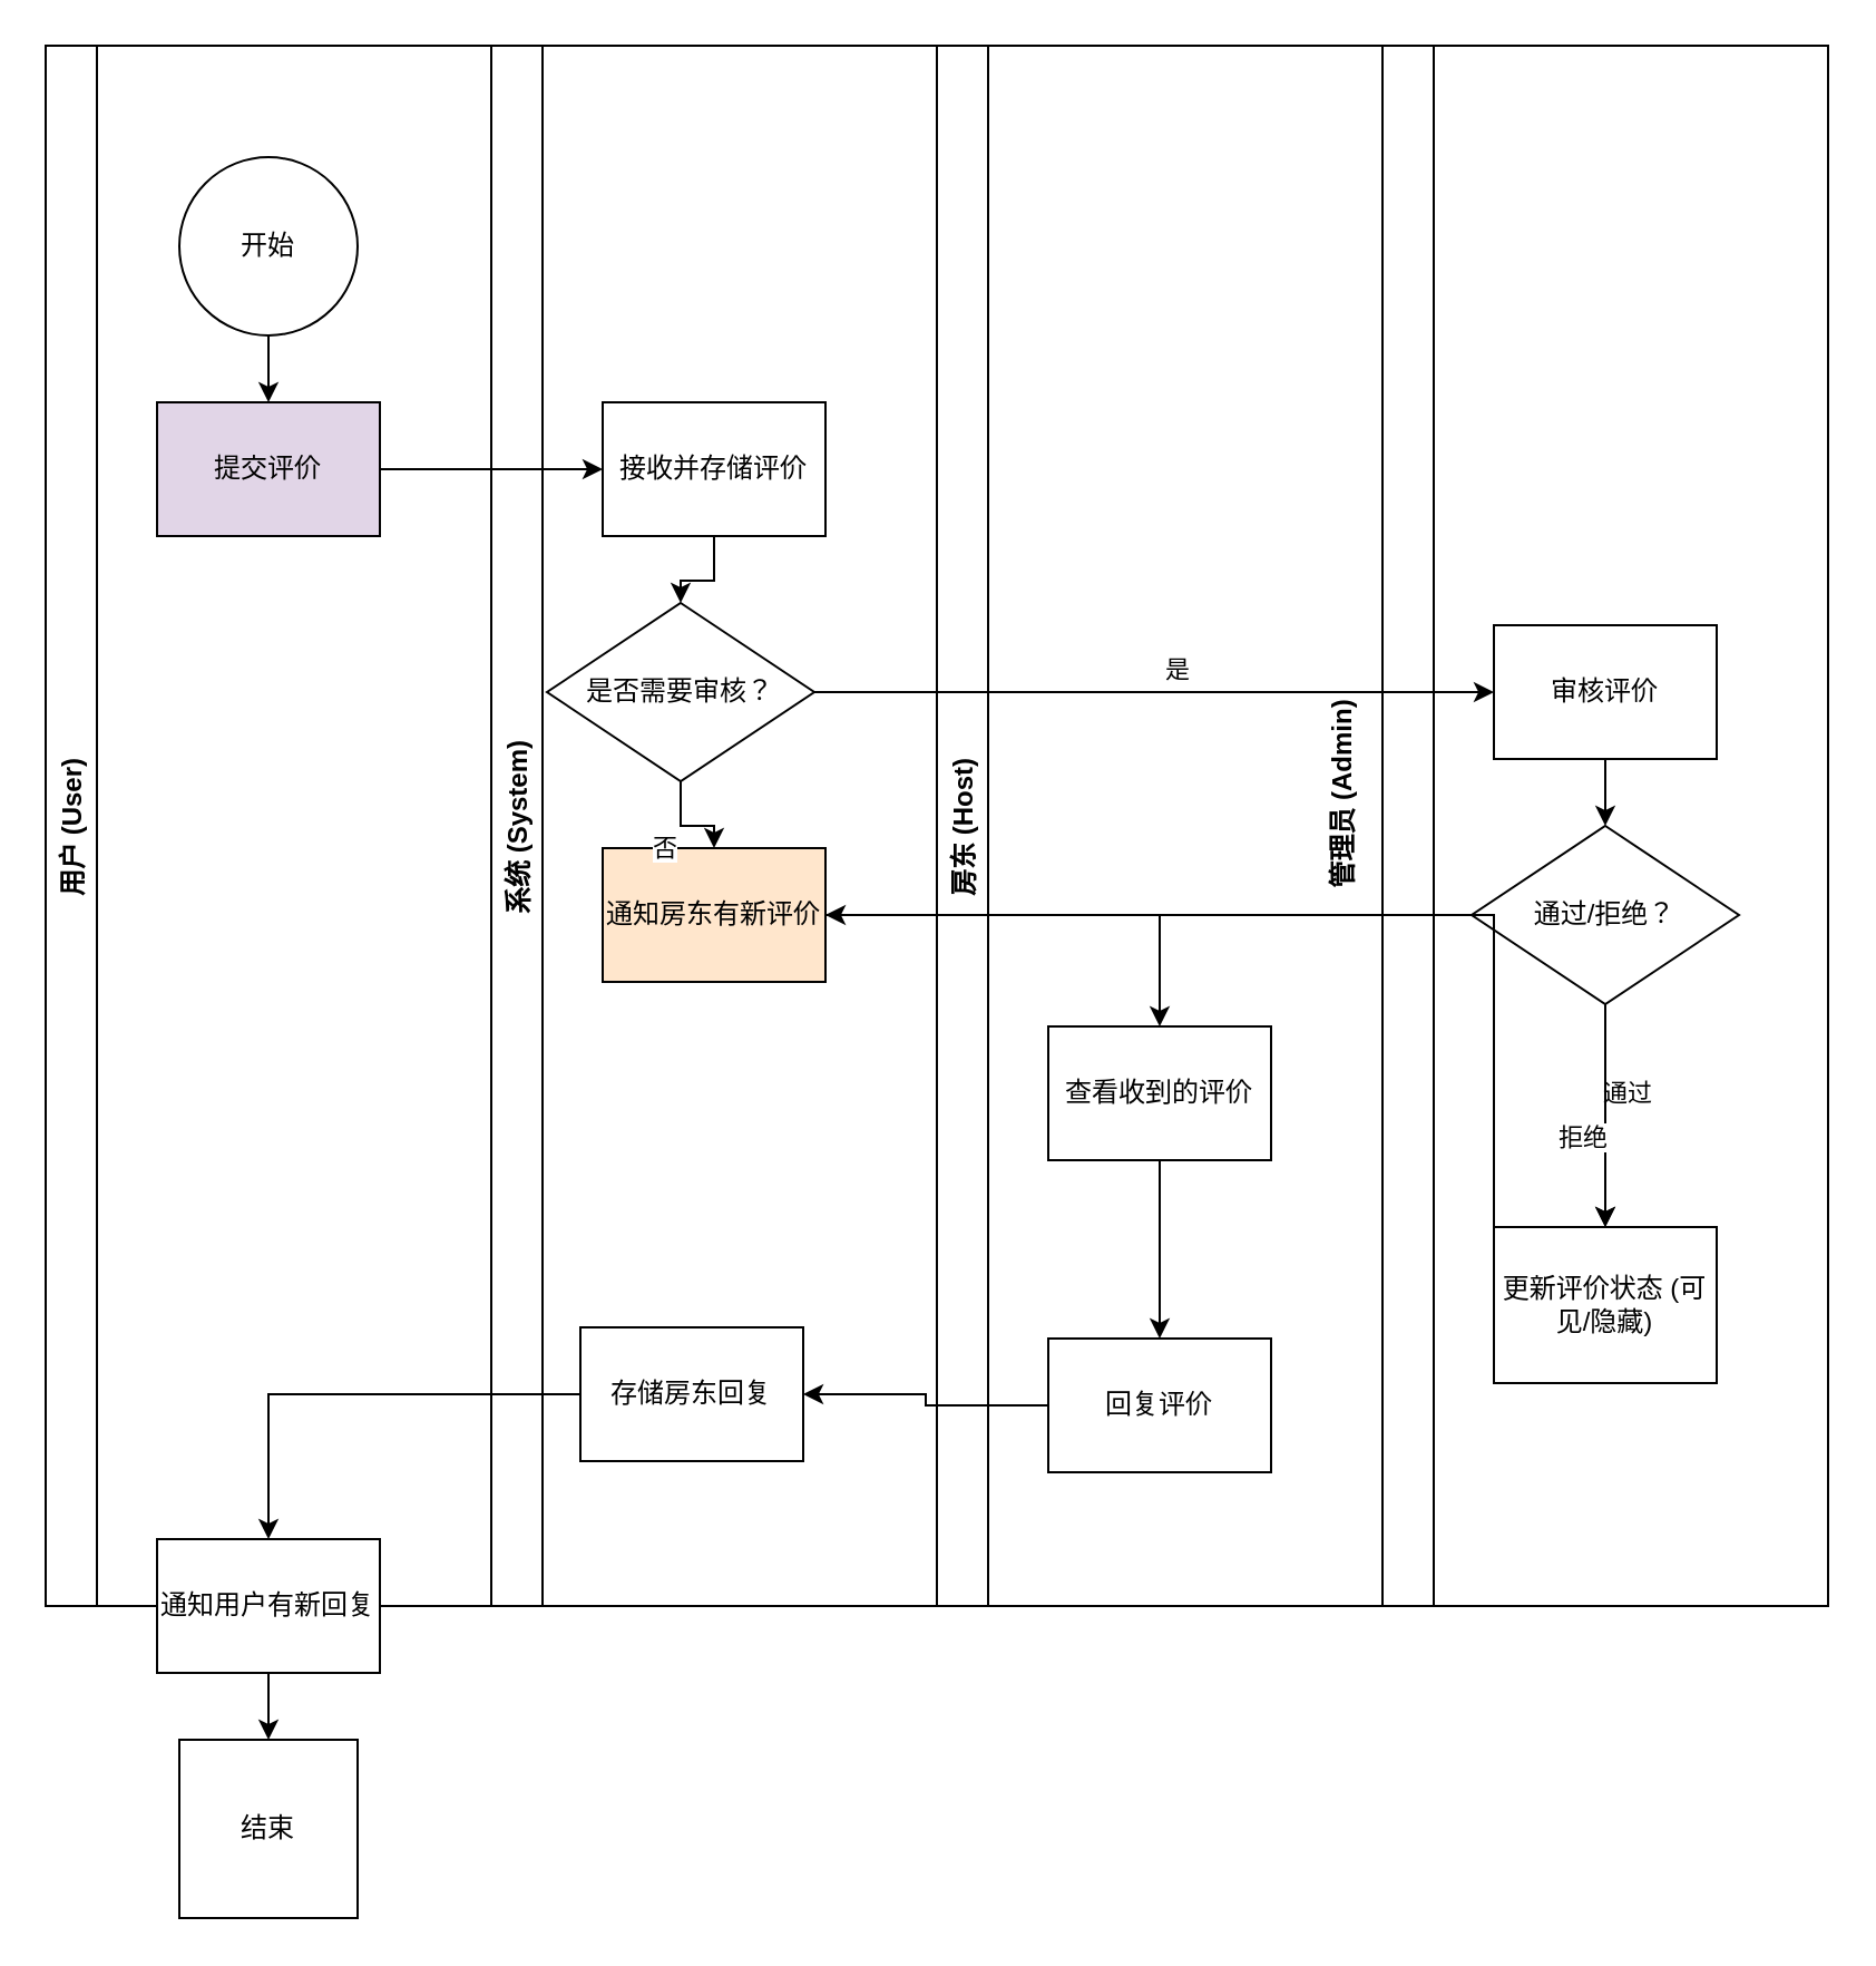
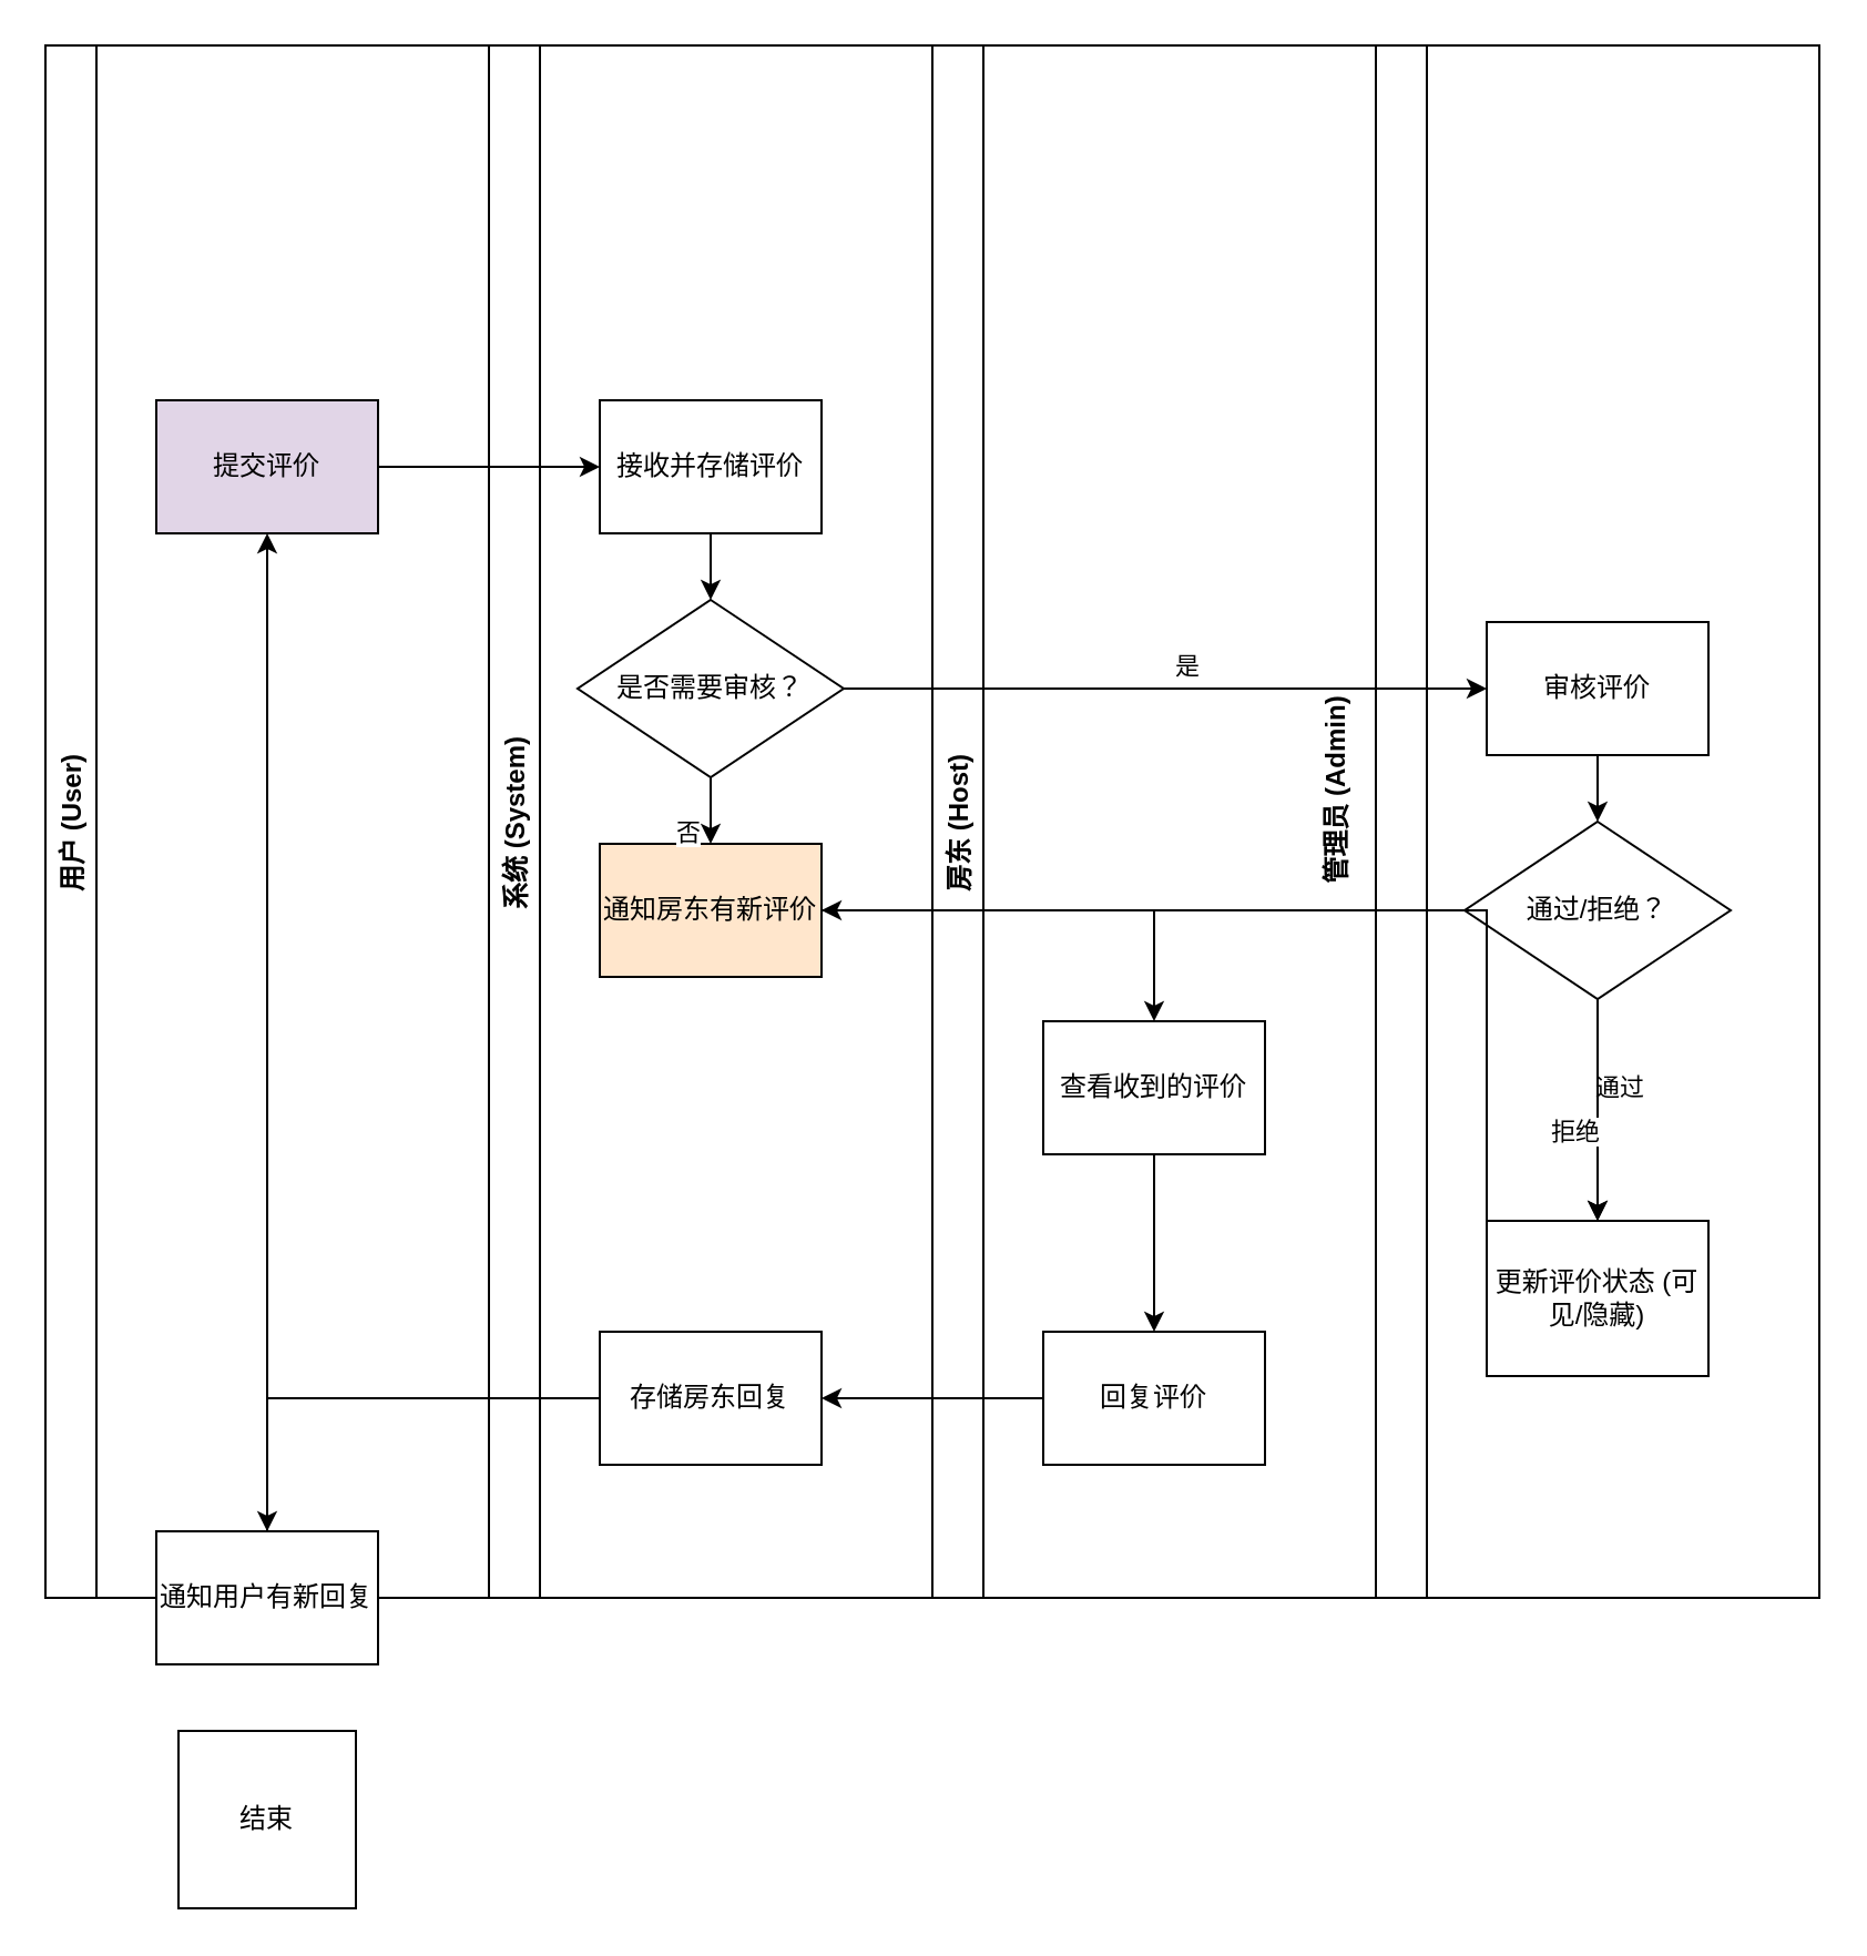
- <mxCell id="3" value="开始" style="ellipse;whiteSpace=wrap;html=1;aspect=fixed;" parent="2" vertex="1"><mxGeometry x="60" y="50" width="80" height="80" as="geometry" /></mxCell>
- <mxCell id="19" style="edgeStyle=orthogonalEdgeStyle;rounded=0;orthogonalLoop=1;jettySize=auto;html=1;endArrow=classic;endFill=1;" parent="1" source="3" target="4" edge="1"><mxGeometry relative="1" as="geometry" /></mxCell>
- <mxCell id="9" value="是否需要审核？" style="rhombus;whiteSpace=wrap;html=1;" parent="7" vertex="1"><mxGeometry x="25" y="250" width="120" height="80" as="geometry" /></mxCell>
+ <mxCell id="9" value="是否需要审核？" style="rhombus;whiteSpace=wrap;html=1;" parent="7" vertex="1"><mxGeometry x="40" y="250" width="120" height="80" as="geometry" /></mxCell>
- <mxCell id="11" value="存储房东回复" style="rounded=0;whiteSpace=wrap;html=1;" parent="7" vertex="1"><mxGeometry x="40" y="575" width="100" height="60" as="geometry" /></mxCell>
+ <mxCell id="11" value="存储房东回复" style="rounded=0;whiteSpace=wrap;html=1;" parent="7" vertex="1"><mxGeometry x="50" y="580" width="100" height="60" as="geometry" /></mxCell>
- <mxCell id="32" style="edgeStyle=orthogonalEdgeStyle;rounded=0;orthogonalLoop=1;jettySize=auto;html=1;endArrow=classic;endFill=1;" parent="1" source="5" target="6" edge="1"><mxGeometry relative="1" as="geometry" /></mxCell>
+ <mxCell id="32" style="edgeStyle=orthogonalEdgeStyle;rounded=0;orthogonalLoop=1;jettySize=auto;html=1;endArrow=classic;endFill=1;" parent="1" source="5" target="4" edge="1"><mxGeometry relative="1" as="geometry" /></mxCell>
